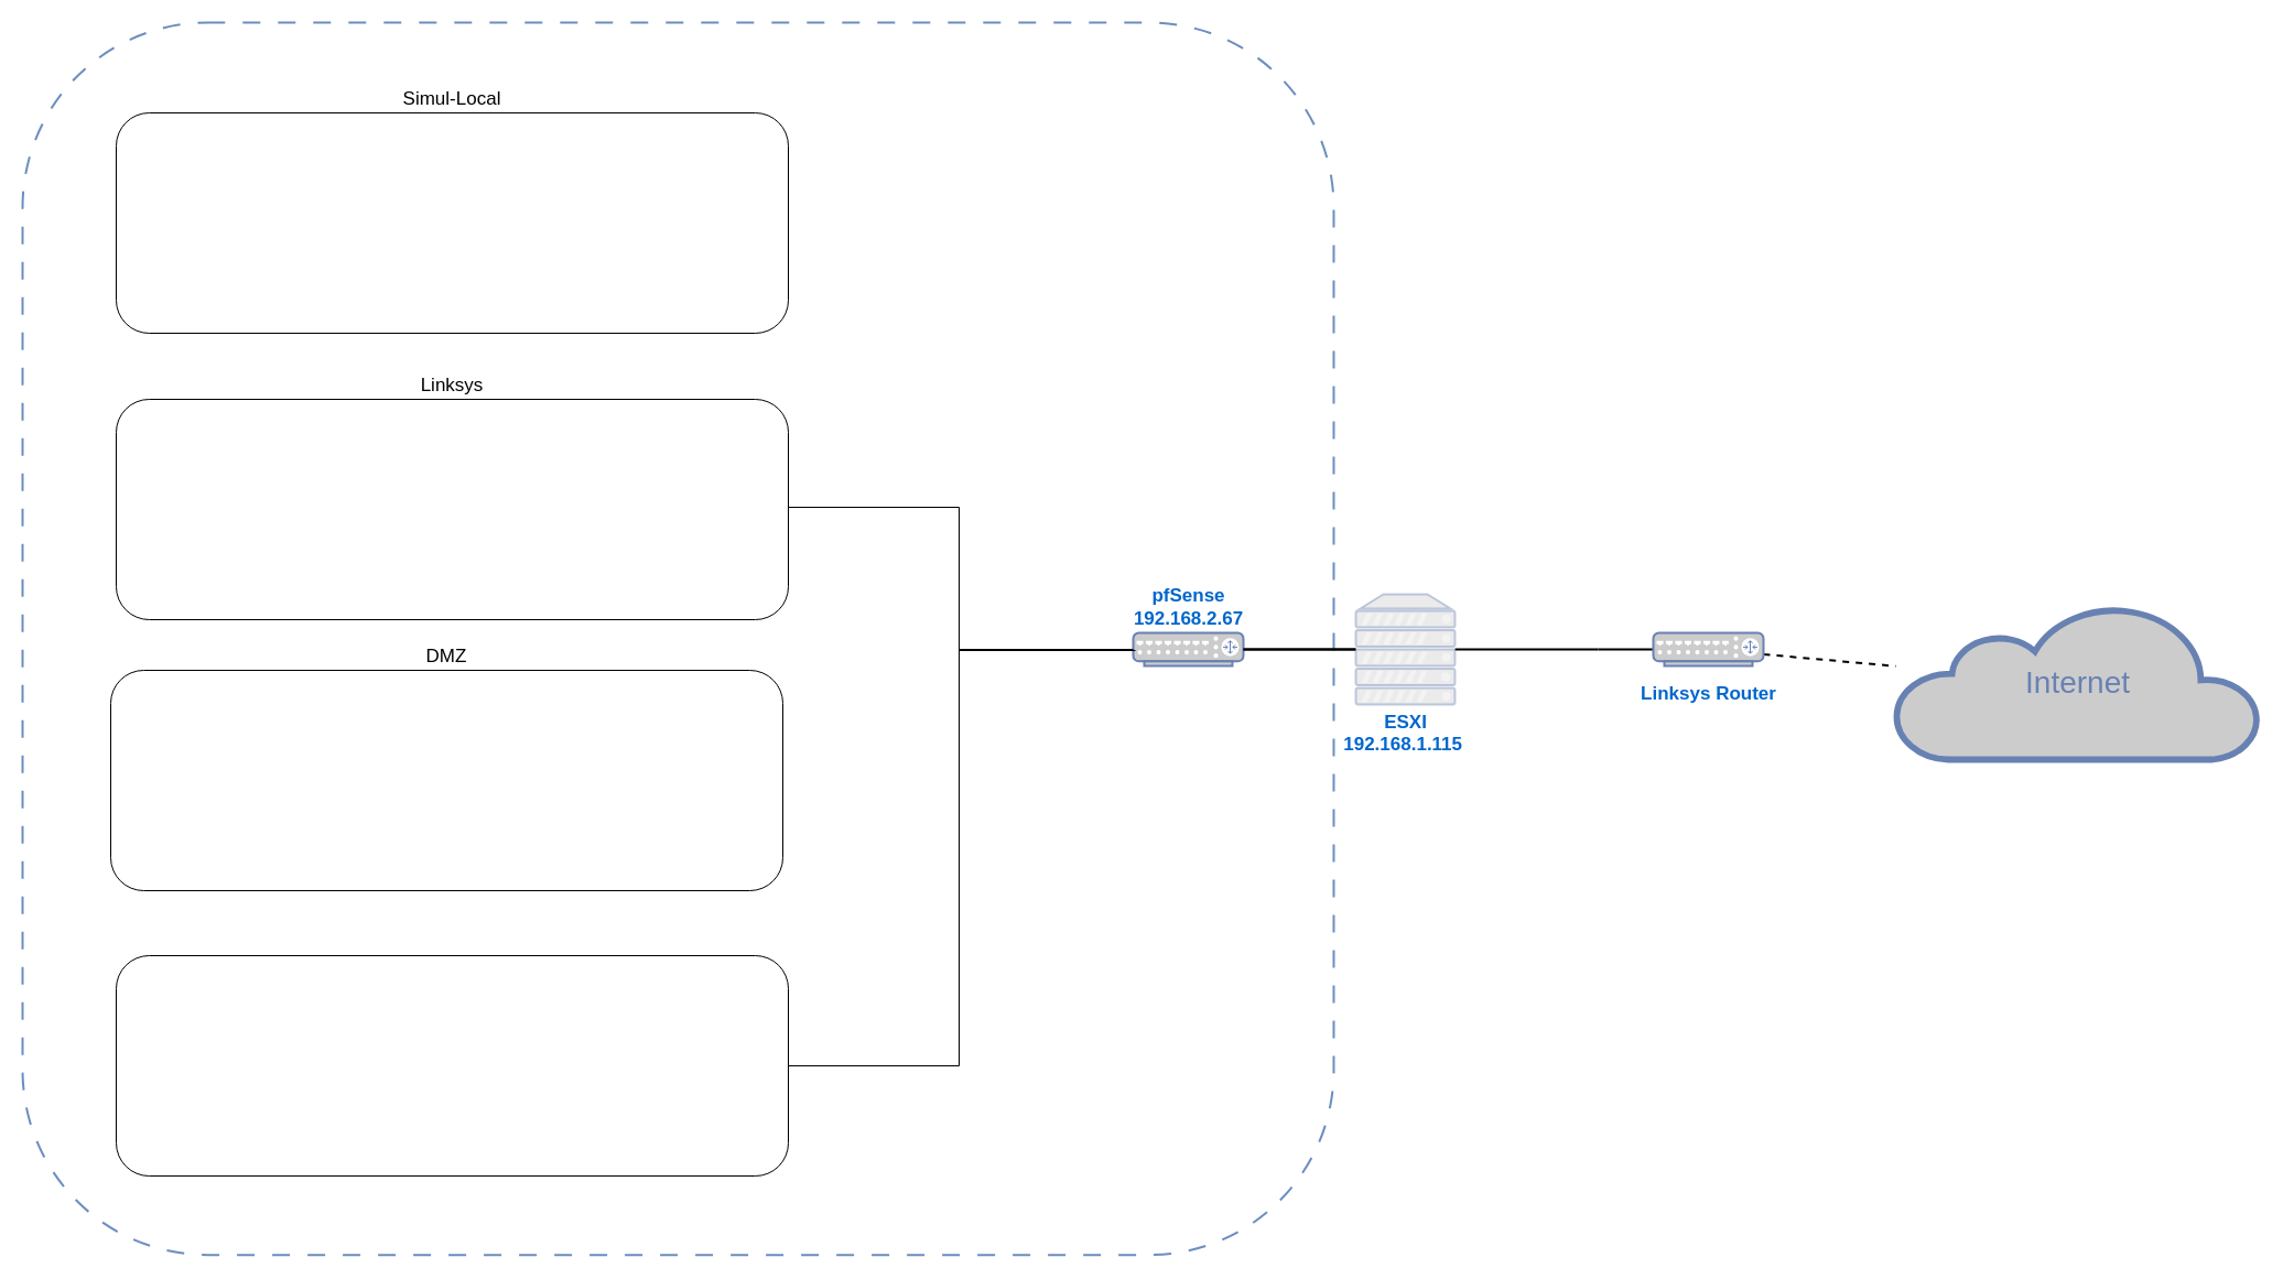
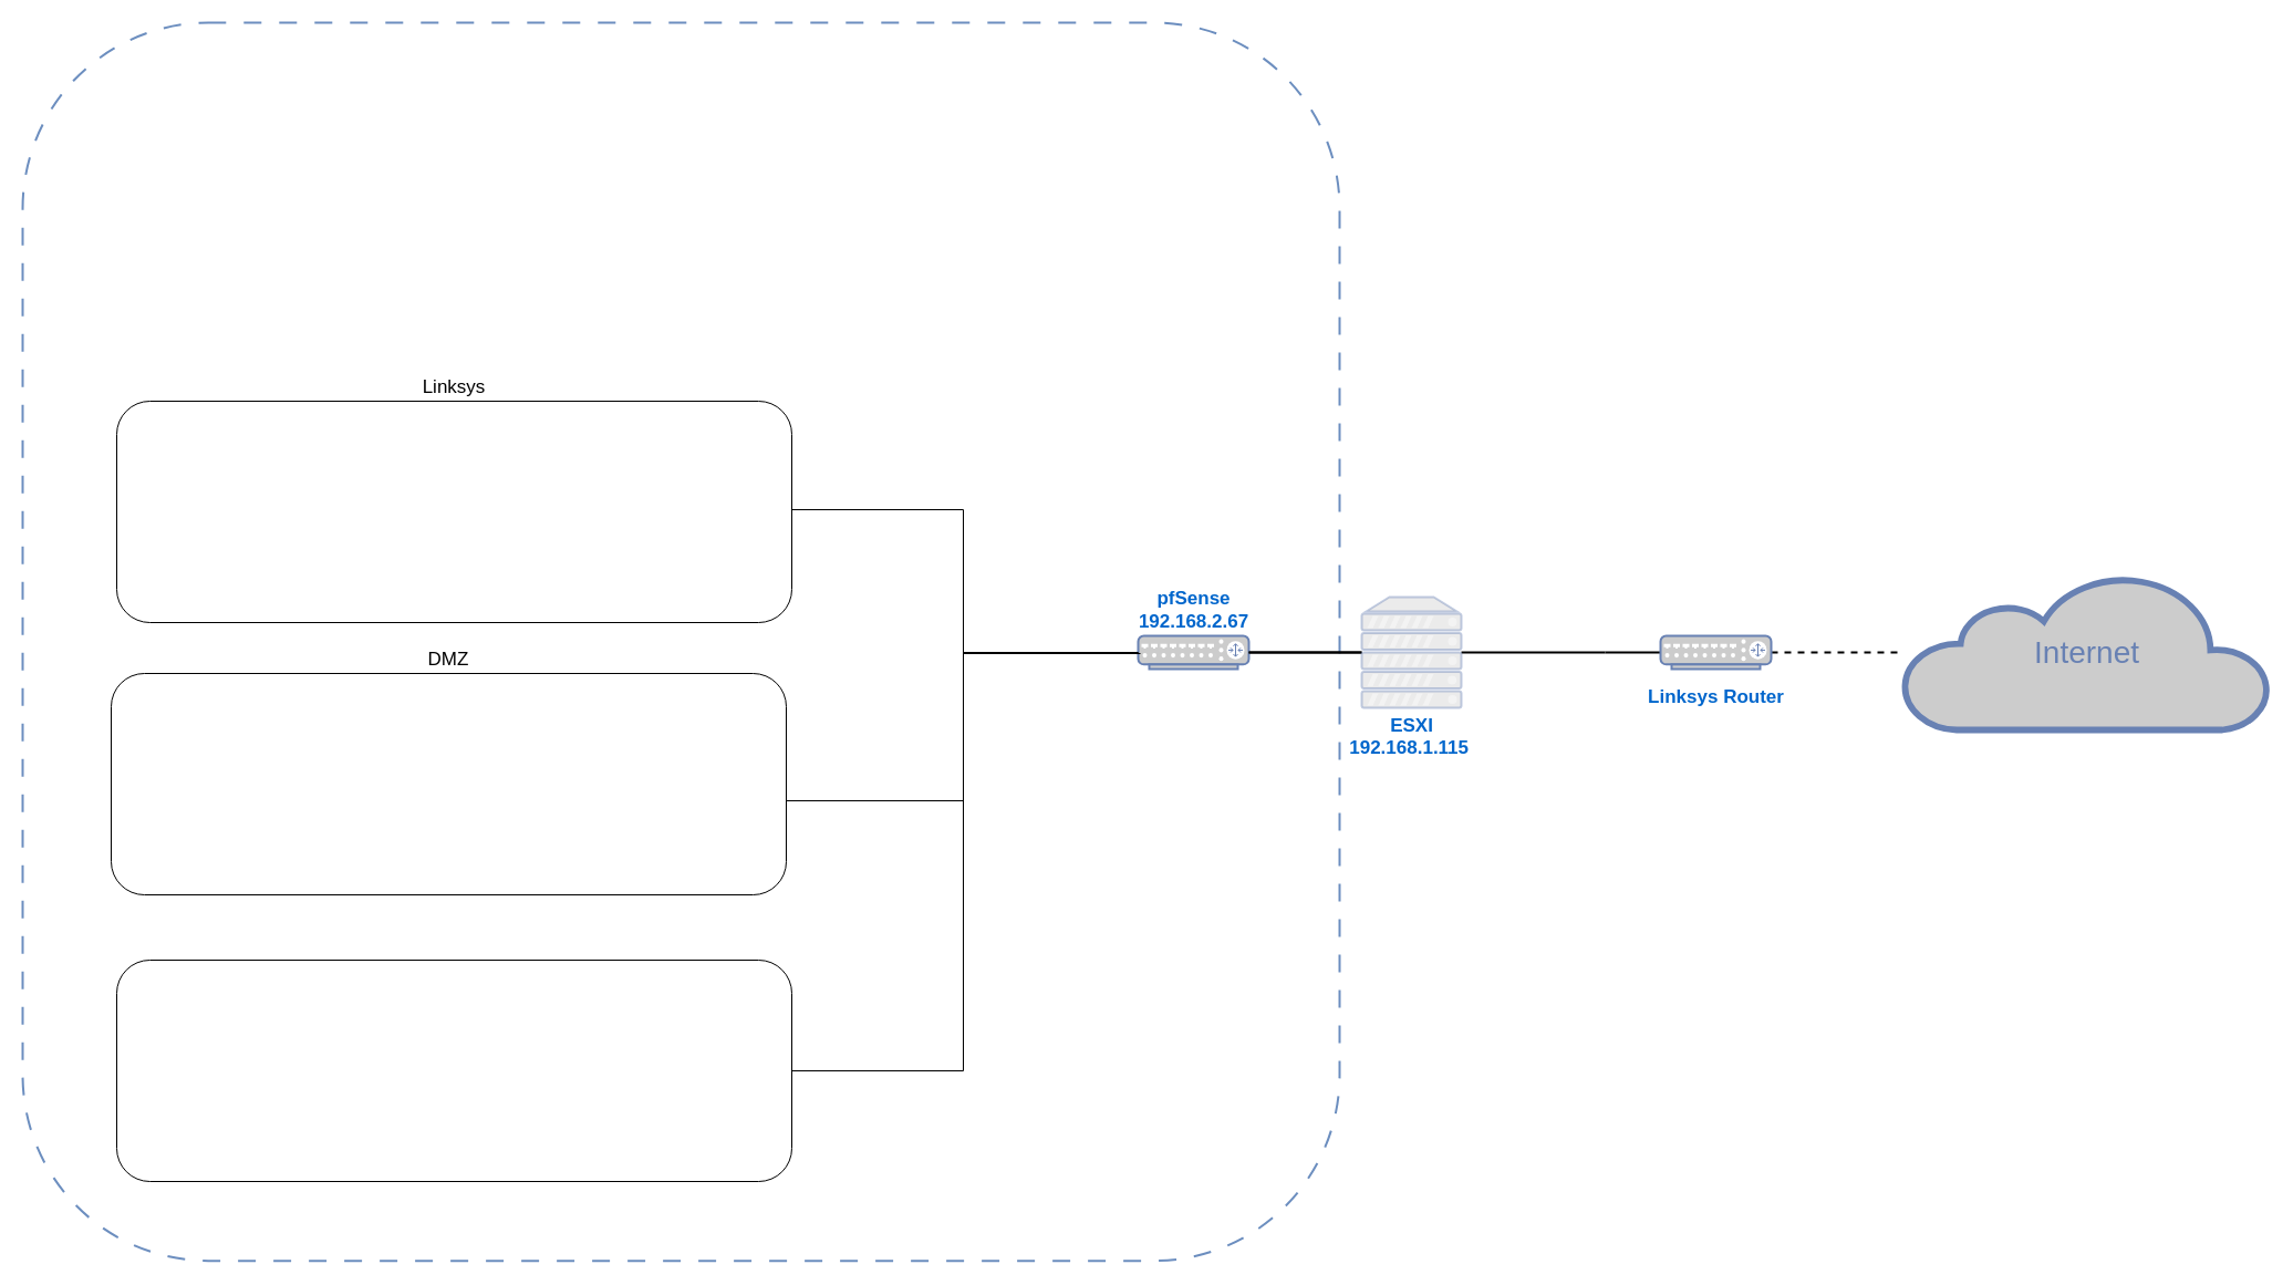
- <mxCell id="12" value="Simul-Local" style="rounded=1;whiteSpace=wrap;html=1;fontSize=17;fillColor=none;labelPosition=center;verticalLabelPosition=top;align=center;verticalAlign=bottom;" parent="1" vertex="1"><mxGeometry x="105" y="102" width="610" height="200" as="geometry" /></mxCell>
- <mxCell id="9" value="Internet" style="html=1;fillColor=#CCCCCC;strokeColor=#6881B3;gradientColor=none;gradientDirection=north;strokeWidth=2;shape=mxgraph.networks.cloud;fontColor=#6881B3;rounded=0;shadow=0;comic=0;align=center;fontSize=28;" parent="1" vertex="1"><mxGeometry x="1720" y="549" width="330" height="140" as="geometry" /></mxCell>
+ <mxCell id="9" value="Internet" style="html=1;fillColor=#CCCCCC;strokeColor=#6881B3;gradientColor=none;gradientDirection=north;strokeWidth=2;shape=mxgraph.networks.cloud;fontColor=#6881B3;rounded=0;shadow=0;comic=0;align=center;fontSize=28;" parent="1" vertex="1"><mxGeometry x="1720" y="519" width="330" height="140" as="geometry" /></mxCell>
+ <mxCell id="15" style="edgeStyle=orthogonalEdgeStyle;rounded=0;orthogonalLoop=1;jettySize=auto;html=1;exitX=1;exitY=0.5;exitDx=0;exitDy=0;entryX=0;entryY=0.5;entryDx=0;entryDy=0;entryPerimeter=0;endArrow=none;endFill=0;" edge="1" parent="1" source="16" target="5"><mxGeometry relative="1" as="geometry"><Array as="points"><mxPoint x="870" y="723" /><mxPoint x="870" y="589" /></Array></mxGeometry></mxCell>
